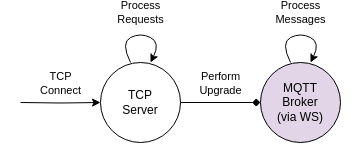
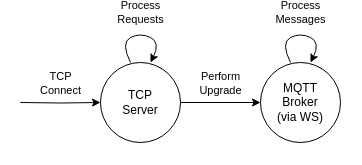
- <mxCell id="4" style="edgeStyle=orthogonalEdgeStyle;rounded=0;orthogonalLoop=1;jettySize=auto;html=1;sourcePerimeterSpacing=0;targetPerimeterSpacing=0;endArrow=diamond;" edge="1" parent="1" source="6" target="7"><mxGeometry relative="1" as="geometry" /></mxCell>
+ <mxCell id="4" style="edgeStyle=orthogonalEdgeStyle;rounded=0;orthogonalLoop=1;jettySize=auto;html=1;sourcePerimeterSpacing=0;targetPerimeterSpacing=0;" edge="1" parent="1" source="6" target="7"><mxGeometry relative="1" as="geometry" /></mxCell>
- <mxCell id="7" value="MQTT&lt;br&gt;Broker&lt;br&gt;(via WS)" style="ellipse;whiteSpace=wrap;html=1;aspect=fixed;fillColor=#e1d5e7;" vertex="1" parent="1"><mxGeometry x="260" y="50" width="80" height="80" as="geometry" /></mxCell>
+ <mxCell id="7" value="MQTT&lt;br&gt;Broker&lt;br&gt;(via WS)" style="ellipse;whiteSpace=wrap;html=1;aspect=fixed;" vertex="1" parent="1"><mxGeometry x="260" y="50" width="80" height="80" as="geometry" /></mxCell>
